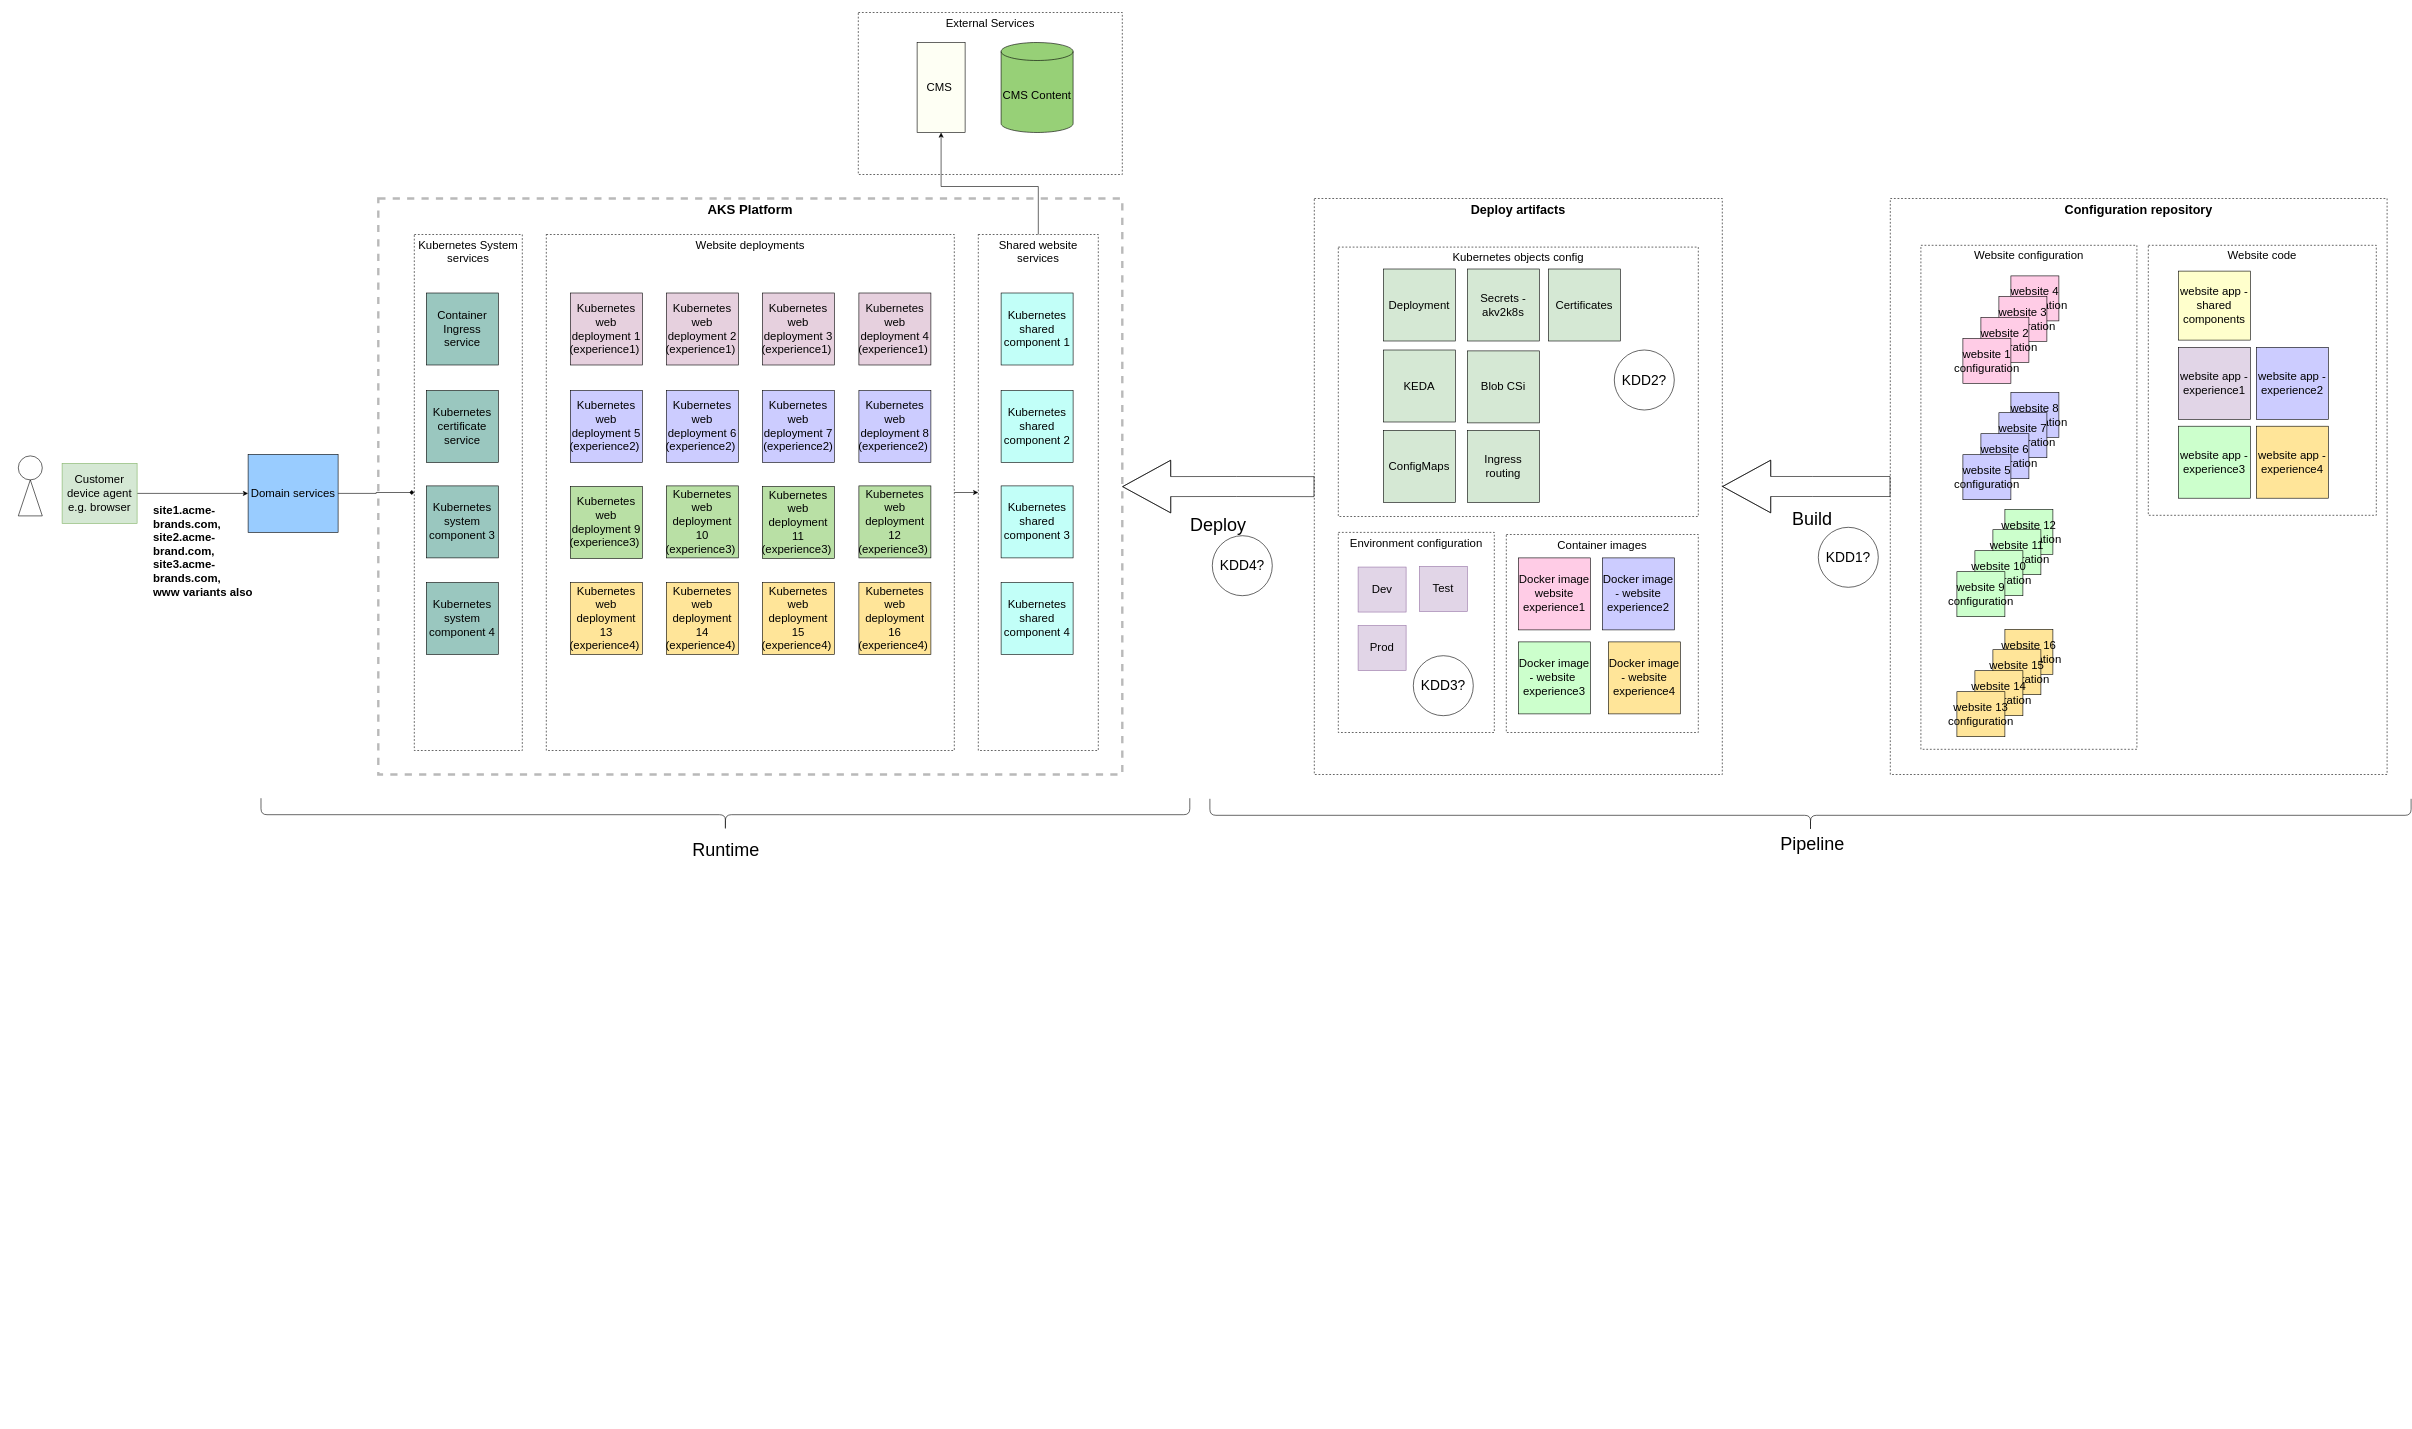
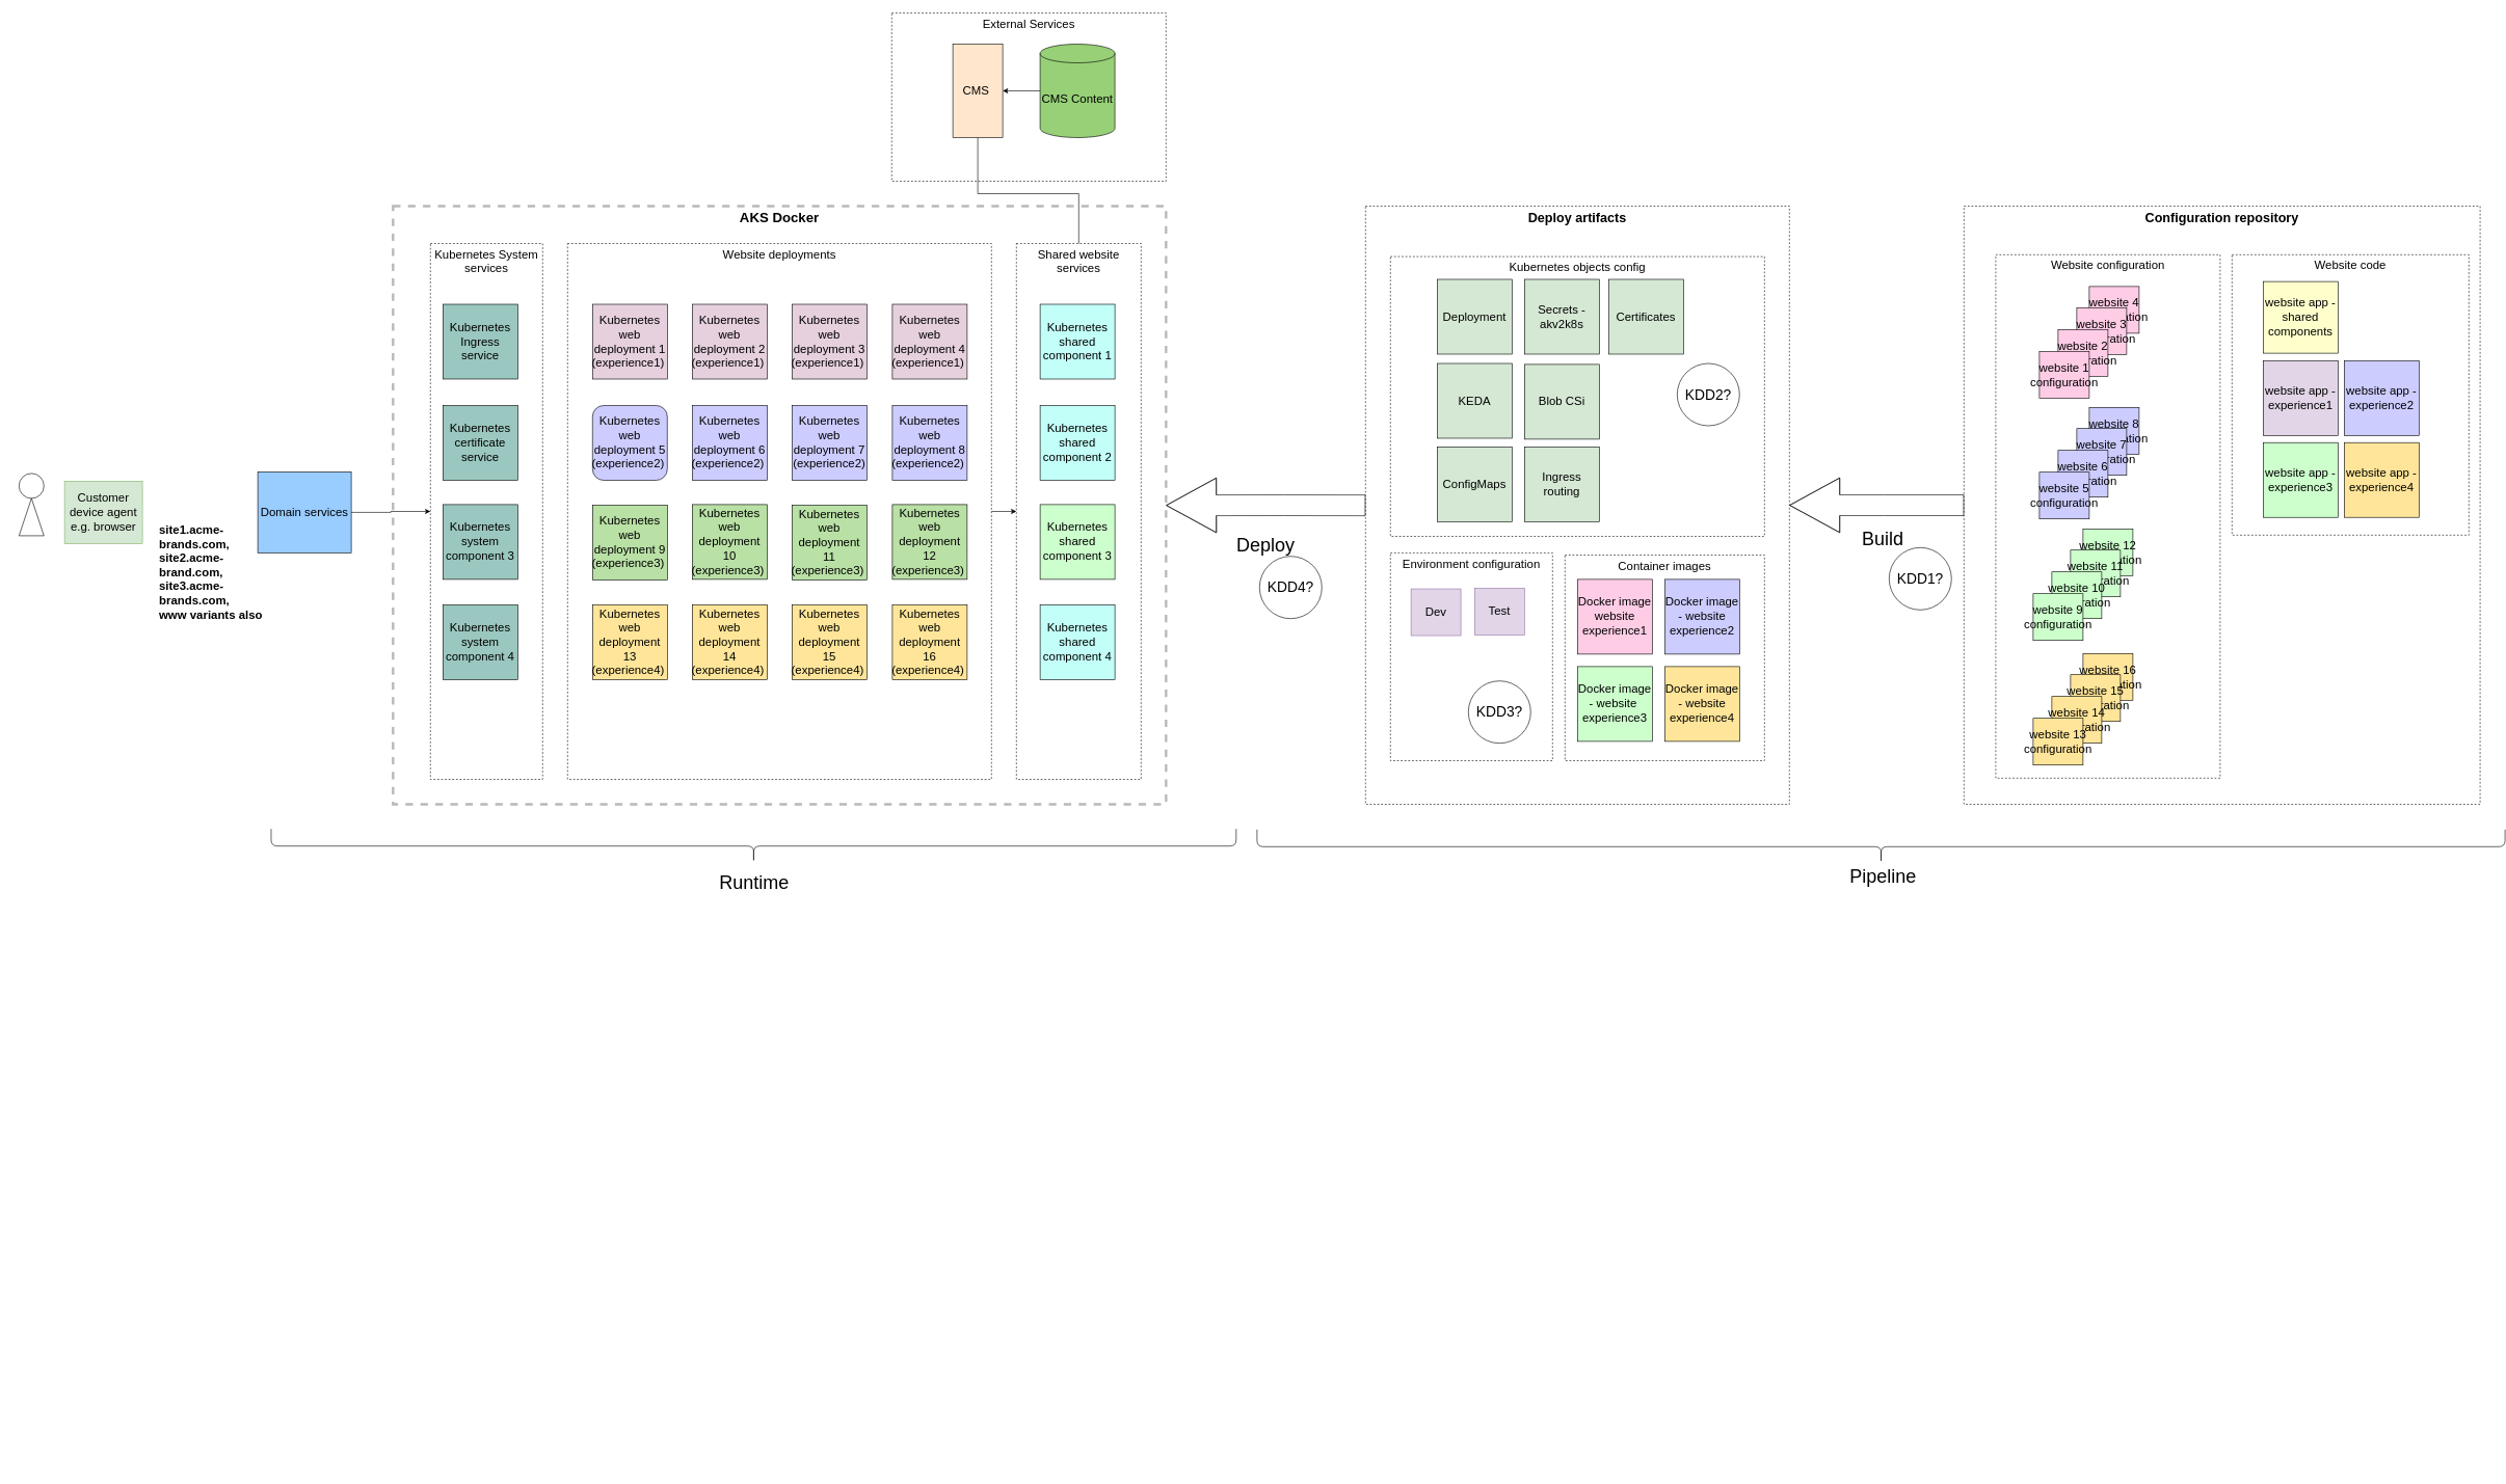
- <mxCell id="45" value="CMS&amp;nbsp;" style="rounded=0;whiteSpace=wrap;html=1;fillColor=#FEFFF4;fontSize=19;" parent="1" vertex="1"><mxGeometry x="1528" y="70" width="80" height="150" as="geometry" /></mxCell>
+ <mxCell id="45" value="CMS&amp;nbsp;" style="rounded=0;whiteSpace=wrap;html=1;fillColor=#ffe6cc;fontSize=19;" parent="1" vertex="1"><mxGeometry x="1528" y="70" width="80" height="150" as="geometry" /></mxCell>
+ <mxCell id="19" style="edgeStyle=orthogonalEdgeStyle;rounded=0;orthogonalLoop=1;jettySize=auto;html=1;entryX=1;entryY=0.5;entryDx=0;entryDy=0;fontSize=19;" parent="1" source="20" target="45" edge="1"><mxGeometry relative="1" as="geometry" /></mxCell>
- <mxCell id="21" style="edgeStyle=orthogonalEdgeStyle;rounded=0;orthogonalLoop=1;jettySize=auto;html=1;entryX=0.5;entryY=1;entryDx=0;entryDy=0;exitX=0.5;exitY=0;exitDx=0;exitDy=0;" parent="1" source="11" target="45" edge="1"><mxGeometry relative="1" as="geometry"><Array as="points"><mxPoint x="1730" y="310" /><mxPoint x="1568" y="310" /></Array></mxGeometry></mxCell>
+ <mxCell id="21" style="edgeStyle=orthogonalEdgeStyle;rounded=0;orthogonalLoop=1;jettySize=auto;html=1;entryX=0.5;entryY=1;entryDx=0;entryDy=0;exitX=0.5;exitY=0;exitDx=0;exitDy=0;endArrow=none;" parent="1" source="11" target="45" edge="1"><mxGeometry relative="1" as="geometry"><Array as="points"><mxPoint x="1730" y="310" /><mxPoint x="1568" y="310" /></Array></mxGeometry></mxCell>
- <mxCell id="5" value="AKS Platform" style="rounded=0;whiteSpace=wrap;html=1;fillColor=none;fontSize=22;opacity=30;verticalAlign=top;fontStyle=1;strokeColor=#1A1A1A;dashed=1;strokeWidth=4;" parent="1" vertex="1"><mxGeometry x="630" y="330" width="1240" height="960" as="geometry" /></mxCell>
+ <mxCell id="5" value="AKS Docker" style="rounded=0;whiteSpace=wrap;html=1;fillColor=none;fontSize=22;opacity=30;verticalAlign=top;fontStyle=1;strokeColor=#1A1A1A;dashed=1;strokeWidth=4;" parent="1" vertex="1"><mxGeometry x="630" y="330" width="1240" height="960" as="geometry" /></mxCell>
- <mxCell id="61" value="Container Ingress service" style="rounded=0;whiteSpace=wrap;html=1;fillColor=#9AC7BF;fontSize=19;" parent="1" vertex="1"><mxGeometry x="710" y="487.5" width="120" height="120" as="geometry" /></mxCell>
+ <mxCell id="61" value="Kubernetes Ingress service" style="rounded=0;whiteSpace=wrap;html=1;fillColor=#9AC7BF;fontSize=19;" parent="1" vertex="1"><mxGeometry x="710" y="487.5" width="120" height="120" as="geometry" /></mxCell>
- <mxCell id="30" value="Kubernetes web deployment 5&lt;div&gt;(experience2)&amp;nbsp;&lt;/div&gt;" style="rounded=0;whiteSpace=wrap;html=1;fillColor=#CCCCFF;fontSize=19;" parent="1" vertex="1"><mxGeometry x="950" y="650" width="120" height="120" as="geometry" /></mxCell>
+ <mxCell id="30" value="Kubernetes web deployment 5&lt;div&gt;(experience2)&amp;nbsp;&lt;/div&gt;" style="whiteSpace=wrap;html=1;fillColor=#CCCCFF;fontSize=19;rounded=1;" parent="1" vertex="1"><mxGeometry x="950" y="650" width="120" height="120" as="geometry" /></mxCell>
- <mxCell id="15" style="edgeStyle=orthogonalEdgeStyle;rounded=0;orthogonalLoop=1;jettySize=auto;html=1;endArrow=diamond;" parent="1" source="16" target="12" edge="1"><mxGeometry relative="1" as="geometry" /></mxCell>
+ <mxCell id="15" style="edgeStyle=orthogonalEdgeStyle;rounded=0;orthogonalLoop=1;jettySize=auto;html=1;" parent="1" source="16" target="12" edge="1"><mxGeometry relative="1" as="geometry" /></mxCell>
- <mxCell id="67" style="edgeStyle=orthogonalEdgeStyle;rounded=0;orthogonalLoop=1;jettySize=auto;html=1;entryX=0;entryY=0.5;entryDx=0;entryDy=0;fontSize=19;" parent="1" source="68" target="16" edge="1"><mxGeometry relative="1" as="geometry" /></mxCell>
- <mxCell id="43" value="Kubernetes shared component 3" style="rounded=0;whiteSpace=wrap;html=1;fillColor=#C2FFF8;fontSize=19;" parent="1" vertex="1"><mxGeometry x="1668" y="809" width="120" height="120" as="geometry" /></mxCell>
+ <mxCell id="43" value="Kubernetes shared component 3" style="rounded=0;whiteSpace=wrap;html=1;fillColor=#ccffcc;fontSize=19;" parent="1" vertex="1"><mxGeometry x="1668" y="809" width="120" height="120" as="geometry" /></mxCell>
- <mxCell id="86" value="Prod" style="rounded=0;whiteSpace=wrap;html=1;fillColor=#e1d5e7;fontSize=19;strokeColor=#9673a6;" parent="1" vertex="1"><mxGeometry x="2263" y="1041.75" width="80" height="75" as="geometry" /></mxCell>
- <mxCell id="74" value="Docker image - website experience4" style="rounded=0;whiteSpace=wrap;html=1;fillColor=#FFE599;fontSize=19;" parent="1" vertex="1"><mxGeometry x="2680" y="1069" width="120" height="120" as="geometry" /></mxCell>
+ <mxCell id="74" value="Docker image - website experience4" style="rounded=0;whiteSpace=wrap;html=1;fillColor=#FFE599;fontSize=19;" parent="1" vertex="1"><mxGeometry x="2670" y="1069" width="120" height="120" as="geometry" /></mxCell>
